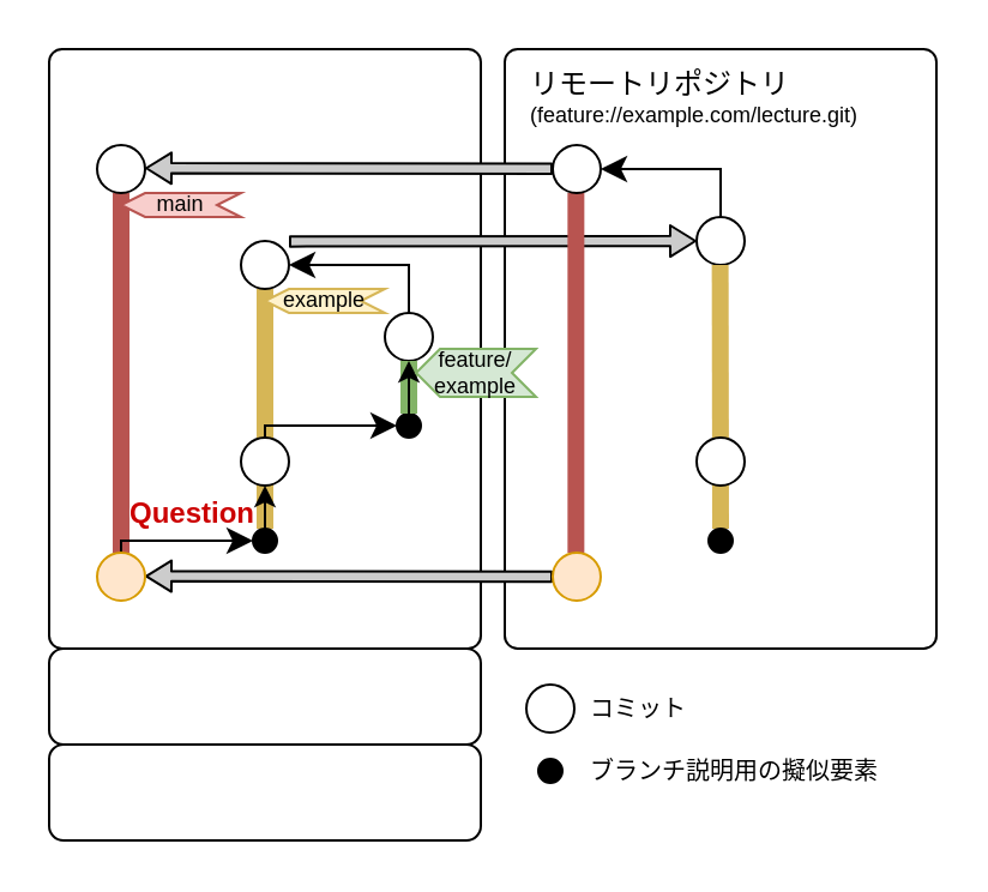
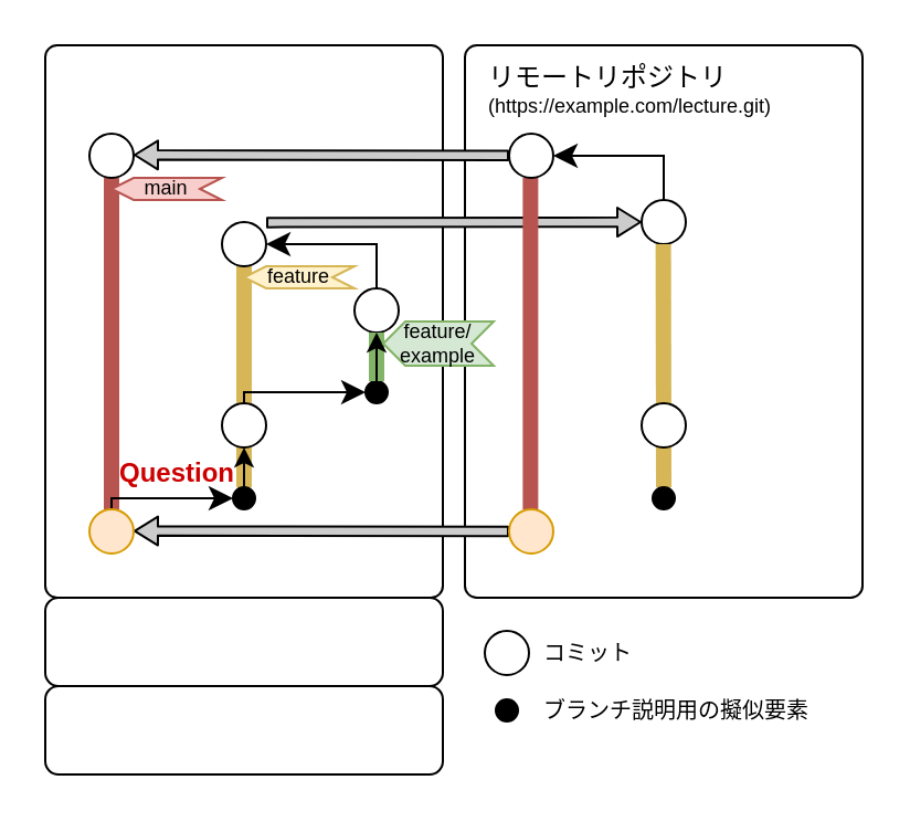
- <mxCell id="33" value="&lt;font style=&quot;font-size: 9px;&quot;&gt;(feature://example.com/lecture.git)&lt;/font&gt;" style="text;html=1;align=left;verticalAlign=middle;whiteSpace=wrap;rounded=0;" parent="1" vertex="1"><mxGeometry x="219" y="32" width="140" height="30" as="geometry" /></mxCell>
+ <mxCell id="33" value="&lt;font style=&quot;font-size: 9px;&quot;&gt;(https://example.com/lecture.git)&lt;/font&gt;" style="text;html=1;align=left;verticalAlign=middle;whiteSpace=wrap;rounded=0;" parent="1" vertex="1"><mxGeometry x="219" y="32" width="140" height="30" as="geometry" /></mxCell>
- <mxCell id="35" value="example" style="shape=step;perimeter=stepPerimeter;whiteSpace=wrap;html=1;fixedSize=1;direction=west;size=10;fillColor=#fff2cc;strokeColor=#d6b656;fontSize=9;" parent="1" vertex="1"><mxGeometry x="110" y="120" width="50" height="10" as="geometry" /></mxCell>
+ <mxCell id="35" value="feature" style="shape=step;perimeter=stepPerimeter;whiteSpace=wrap;html=1;fixedSize=1;direction=west;size=10;fillColor=#fff2cc;strokeColor=#d6b656;fontSize=9;" parent="1" vertex="1"><mxGeometry x="110" y="120" width="50" height="10" as="geometry" /></mxCell>
